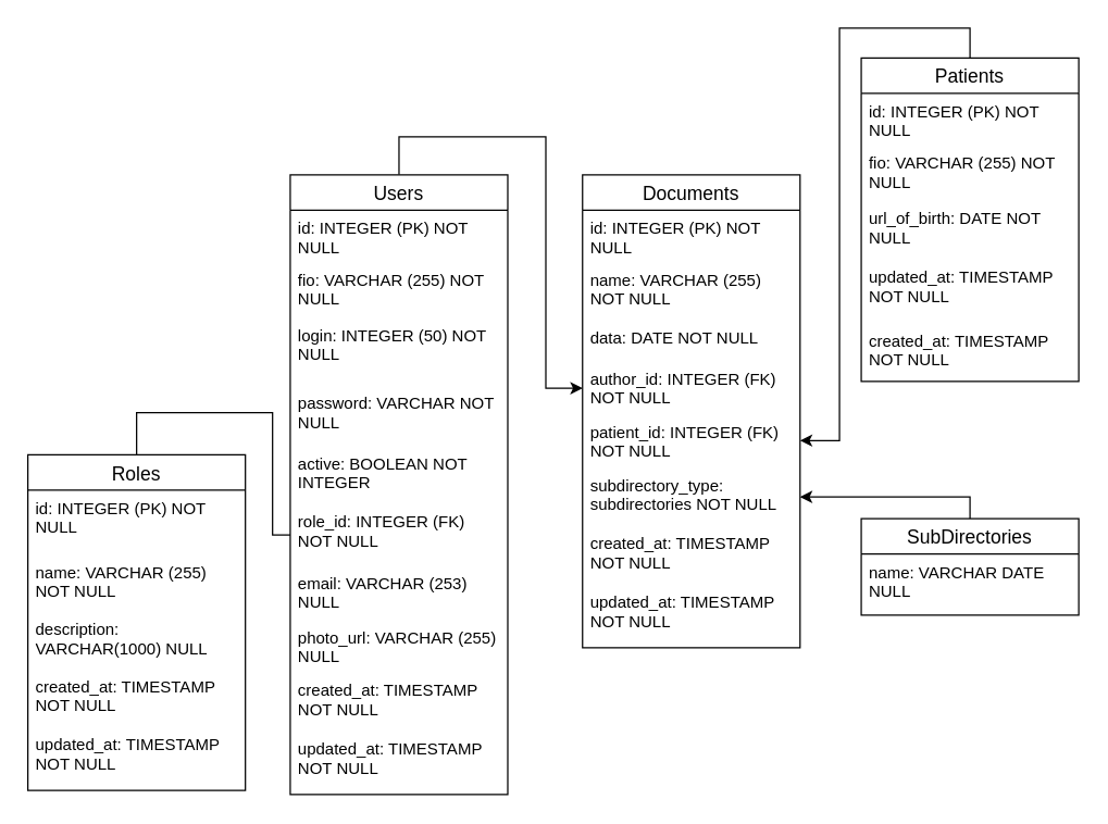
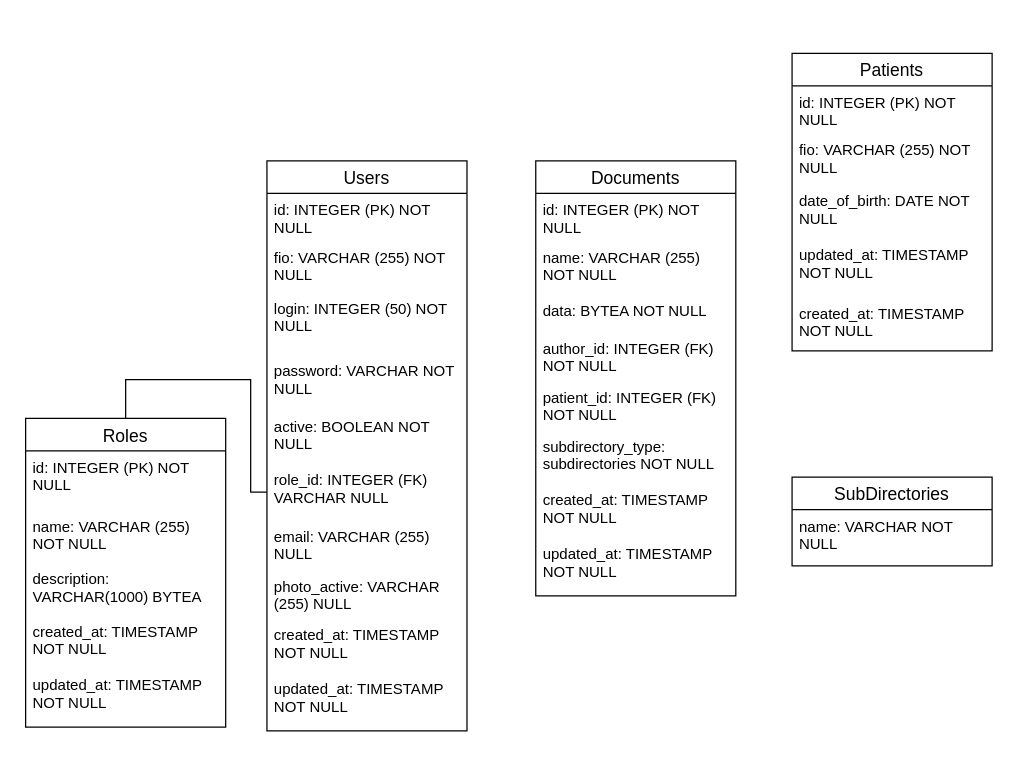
- <mxCell id="21" style="edgeStyle=orthogonalEdgeStyle;rounded=0;orthogonalLoop=1;jettySize=auto;html=1;entryX=1;entryY=0.5;entryDx=0;entryDy=0;" edge="1" parent="1" source="22" target="33"><mxGeometry relative="1" as="geometry"><Array as="points"><mxPoint x="713" y="20" /><mxPoint x="617" y="20" /><mxPoint x="617" y="323" /></Array></mxGeometry></mxCell>
- <mxCell id="2" style="edgeStyle=orthogonalEdgeStyle;rounded=0;orthogonalLoop=1;jettySize=auto;html=1;" edge="1" parent="1" source="3" target="32"><mxGeometry relative="1" as="geometry"><Array as="points"><mxPoint x="293" y="100" /><mxPoint x="401" y="100" /><mxPoint x="401" y="285" /></Array></mxGeometry></mxCell>
- <mxCell id="25" value="url_of_birth: DATE NOT NULL" style="text;strokeColor=none;fillColor=none;spacingLeft=4;spacingRight=4;overflow=hidden;rotatable=0;points=[[0,0.5],[1,0.5]];portConstraint=eastwest;fontSize=12;whiteSpace=wrap;html=1;" vertex="1" parent="22"><mxGeometry y="105" width="160" height="43" as="geometry" /></mxCell>
+ <mxCell id="25" value="date_of_birth: DATE NOT NULL" style="text;strokeColor=none;fillColor=none;spacingLeft=4;spacingRight=4;overflow=hidden;rotatable=0;points=[[0,0.5],[1,0.5]];portConstraint=eastwest;fontSize=12;whiteSpace=wrap;html=1;" vertex="1" parent="22"><mxGeometry y="105" width="160" height="43" as="geometry" /></mxCell>
- <mxCell id="31" value="data: DATE NOT NULL" style="text;strokeColor=none;fillColor=none;spacingLeft=4;spacingRight=4;overflow=hidden;rotatable=0;points=[[0,0.5],[1,0.5]];portConstraint=eastwest;fontSize=12;whiteSpace=wrap;html=1;" vertex="1" parent="28"><mxGeometry y="107" width="160" height="30" as="geometry" /></mxCell>
+ <mxCell id="31" value="data: BYTEA NOT NULL" style="text;strokeColor=none;fillColor=none;spacingLeft=4;spacingRight=4;overflow=hidden;rotatable=0;points=[[0,0.5],[1,0.5]];portConstraint=eastwest;fontSize=12;whiteSpace=wrap;html=1;" vertex="1" parent="28"><mxGeometry y="107" width="160" height="30" as="geometry" /></mxCell>
- <mxCell id="8" value="active: BOOLEAN NOT INTEGER" style="text;strokeColor=none;fillColor=none;spacingLeft=4;spacingRight=4;overflow=hidden;rotatable=0;points=[[0,0.5],[1,0.5]];portConstraint=eastwest;fontSize=12;whiteSpace=wrap;html=1;" vertex="1" parent="3"><mxGeometry y="199" width="160" height="43" as="geometry" /></mxCell>
+ <mxCell id="8" value="active: BOOLEAN NOT NULL" style="text;strokeColor=none;fillColor=none;spacingLeft=4;spacingRight=4;overflow=hidden;rotatable=0;points=[[0,0.5],[1,0.5]];portConstraint=eastwest;fontSize=12;whiteSpace=wrap;html=1;" vertex="1" parent="3"><mxGeometry y="199" width="160" height="43" as="geometry" /></mxCell>
- <mxCell id="37" style="edgeStyle=orthogonalEdgeStyle;rounded=0;orthogonalLoop=1;jettySize=auto;html=1;" edge="1" parent="1" source="38" target="34"><mxGeometry relative="1" as="geometry"><Array as="points"><mxPoint x="713" y="365" /></Array></mxGeometry></mxCell>
- <mxCell id="9" value="role_id: INTEGER (FK) NOT NULL" style="text;strokeColor=none;fillColor=none;spacingLeft=4;spacingRight=4;overflow=hidden;rotatable=0;points=[[0,0.5],[1,0.5]];portConstraint=eastwest;fontSize=12;whiteSpace=wrap;html=1;" vertex="1" parent="3"><mxGeometry y="242" width="160" height="45" as="geometry" /></mxCell>
+ <mxCell id="9" value="role_id: INTEGER (FK) VARCHAR NULL" style="text;strokeColor=none;fillColor=none;spacingLeft=4;spacingRight=4;overflow=hidden;rotatable=0;points=[[0,0.5],[1,0.5]];portConstraint=eastwest;fontSize=12;whiteSpace=wrap;html=1;" vertex="1" parent="3"><mxGeometry y="242" width="160" height="45" as="geometry" /></mxCell>
- <mxCell id="39" value="name: VARCHAR DATE NULL" style="text;strokeColor=none;fillColor=none;spacingLeft=4;spacingRight=4;overflow=hidden;rotatable=0;points=[[0,0.5],[1,0.5]];portConstraint=eastwest;fontSize=12;whiteSpace=wrap;html=1;" vertex="1" parent="38"><mxGeometry y="26" width="160" height="45" as="geometry" /></mxCell>
+ <mxCell id="39" value="name: VARCHAR NOT NULL" style="text;strokeColor=none;fillColor=none;spacingLeft=4;spacingRight=4;overflow=hidden;rotatable=0;points=[[0,0.5],[1,0.5]];portConstraint=eastwest;fontSize=12;whiteSpace=wrap;html=1;" vertex="1" parent="38"><mxGeometry y="26" width="160" height="45" as="geometry" /></mxCell>
- <mxCell id="10" value="email: VARCHAR (253) NULL" style="text;strokeColor=none;fillColor=none;spacingLeft=4;spacingRight=4;overflow=hidden;rotatable=0;points=[[0,0.5],[1,0.5]];portConstraint=eastwest;fontSize=12;whiteSpace=wrap;html=1;" vertex="1" parent="3"><mxGeometry y="287" width="160" height="40" as="geometry" /></mxCell>
+ <mxCell id="10" value="email: VARCHAR (255) NULL" style="text;strokeColor=none;fillColor=none;spacingLeft=4;spacingRight=4;overflow=hidden;rotatable=0;points=[[0,0.5],[1,0.5]];portConstraint=eastwest;fontSize=12;whiteSpace=wrap;html=1;" vertex="1" parent="3"><mxGeometry y="287" width="160" height="40" as="geometry" /></mxCell>
- <mxCell id="18" value="&lt;div&gt;description: VARCHAR(1000) NULL&lt;/div&gt;" style="text;strokeColor=none;fillColor=none;spacingLeft=4;spacingRight=4;overflow=hidden;rotatable=0;points=[[0,0.5],[1,0.5]];portConstraint=eastwest;fontSize=12;whiteSpace=wrap;html=1;" vertex="1" parent="15"><mxGeometry y="115" width="160" height="42" as="geometry" /></mxCell>
+ <mxCell id="18" value="&lt;div&gt;description: VARCHAR(1000) BYTEA&lt;/div&gt;" style="text;strokeColor=none;fillColor=none;spacingLeft=4;spacingRight=4;overflow=hidden;rotatable=0;points=[[0,0.5],[1,0.5]];portConstraint=eastwest;fontSize=12;whiteSpace=wrap;html=1;" vertex="1" parent="15"><mxGeometry y="115" width="160" height="42" as="geometry" /></mxCell>
- <mxCell id="11" value="photo_url: VARCHAR (255) NULL" style="text;strokeColor=none;fillColor=none;spacingLeft=4;spacingRight=4;overflow=hidden;rotatable=0;points=[[0,0.5],[1,0.5]];portConstraint=eastwest;fontSize=12;whiteSpace=wrap;html=1;" vertex="1" parent="3"><mxGeometry y="327" width="160" height="39" as="geometry" /></mxCell>
+ <mxCell id="11" value="photo_active: VARCHAR (255) NULL" style="text;strokeColor=none;fillColor=none;spacingLeft=4;spacingRight=4;overflow=hidden;rotatable=0;points=[[0,0.5],[1,0.5]];portConstraint=eastwest;fontSize=12;whiteSpace=wrap;html=1;" vertex="1" parent="3"><mxGeometry y="327" width="160" height="39" as="geometry" /></mxCell>
